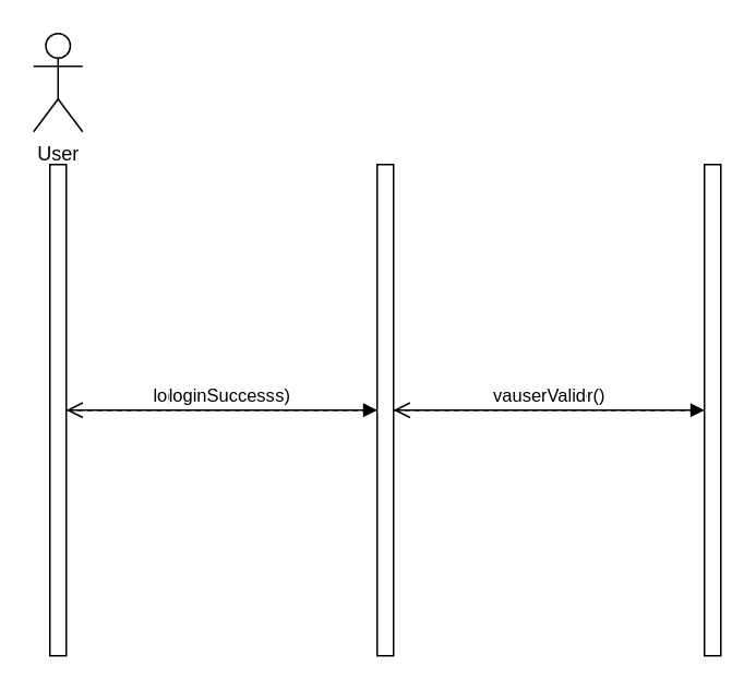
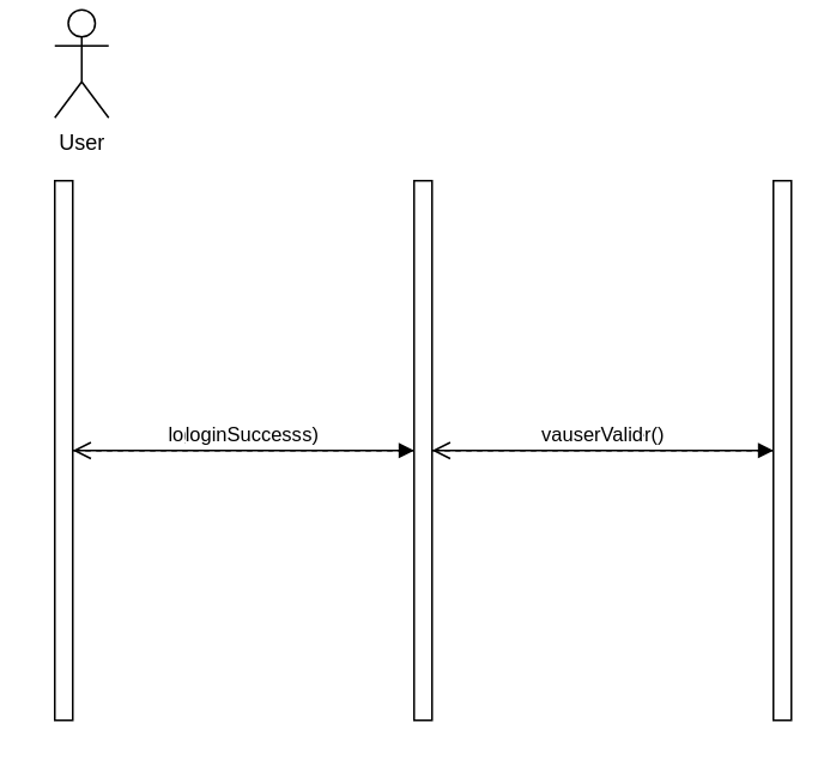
- <mxCell id="2" value="User" style="shape=umlActor;verticalLabelPosition=bottom;verticalAlign=top;html=1;" vertex="1" parent="1"><mxGeometry x="20" y="20" width="30" height="60" as="geometry" /></mxCell>
+ <mxCell id="2" value="User" style="shape=umlActor;verticalLabelPosition=bottom;verticalAlign=top;html=1;" vertex="1" parent="1"><mxGeometry x="30" y="5" width="30" height="60" as="geometry" /></mxCell>
